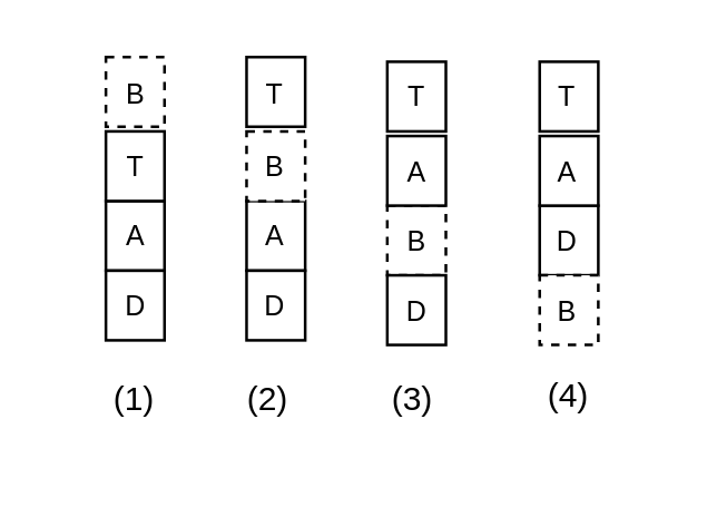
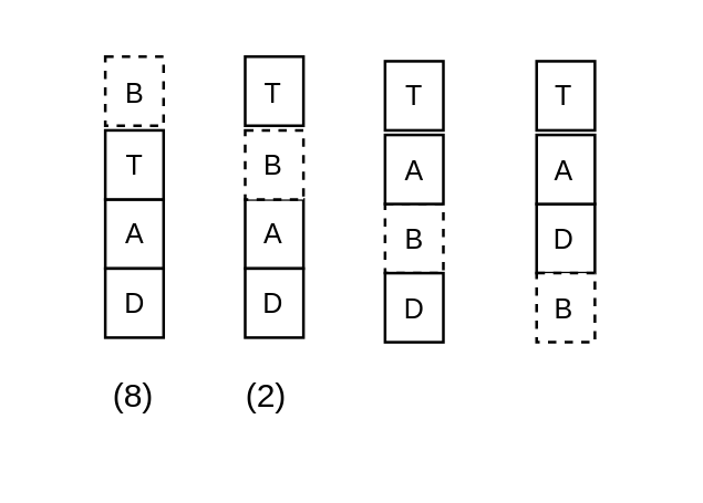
- <mxCell id="5" value="(4)" style="text;html=1;strokeColor=none;fillColor=none;align=center;verticalAlign=middle;whiteSpace=wrap;rounded=0;" vertex="1" parent="2"><mxGeometry x="155.841" y="105.833" width="56.159" height="33.333" as="geometry" /></mxCell>
- <mxCell id="3" value="(1)" style="text;html=1;strokeColor=none;fillColor=none;align=center;verticalAlign=middle;whiteSpace=wrap;rounded=0;" vertex="1" parent="2"><mxGeometry y="106.667" width="56.159" height="33.333" as="geometry" /></mxCell>
+ <mxCell id="3" value="(8)" style="text;html=1;strokeColor=none;fillColor=none;align=center;verticalAlign=middle;whiteSpace=wrap;rounded=0;" vertex="1" parent="2"><mxGeometry y="106.667" width="56.159" height="33.333" as="geometry" /></mxCell>
- <mxCell id="4" value="(3)" style="text;html=1;strokeColor=none;fillColor=none;align=center;verticalAlign=middle;whiteSpace=wrap;rounded=0;" vertex="1" parent="2"><mxGeometry x="99.682" y="106.667" width="56.159" height="33.333" as="geometry" /></mxCell>
